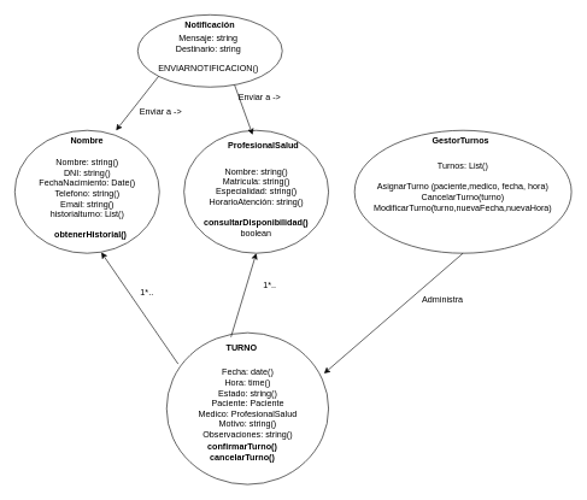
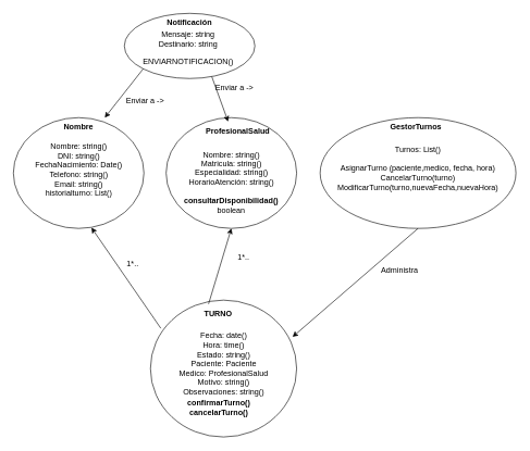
- <mxCell id="11" value="&lt;b&gt;obtenerHistorial()&lt;/b&gt;" style="text;html=1;align=center;verticalAlign=middle;whiteSpace=wrap;rounded=0;" vertex="1" parent="1"><mxGeometry x="70" y="310" width="110" height="30" as="geometry" /></mxCell>
